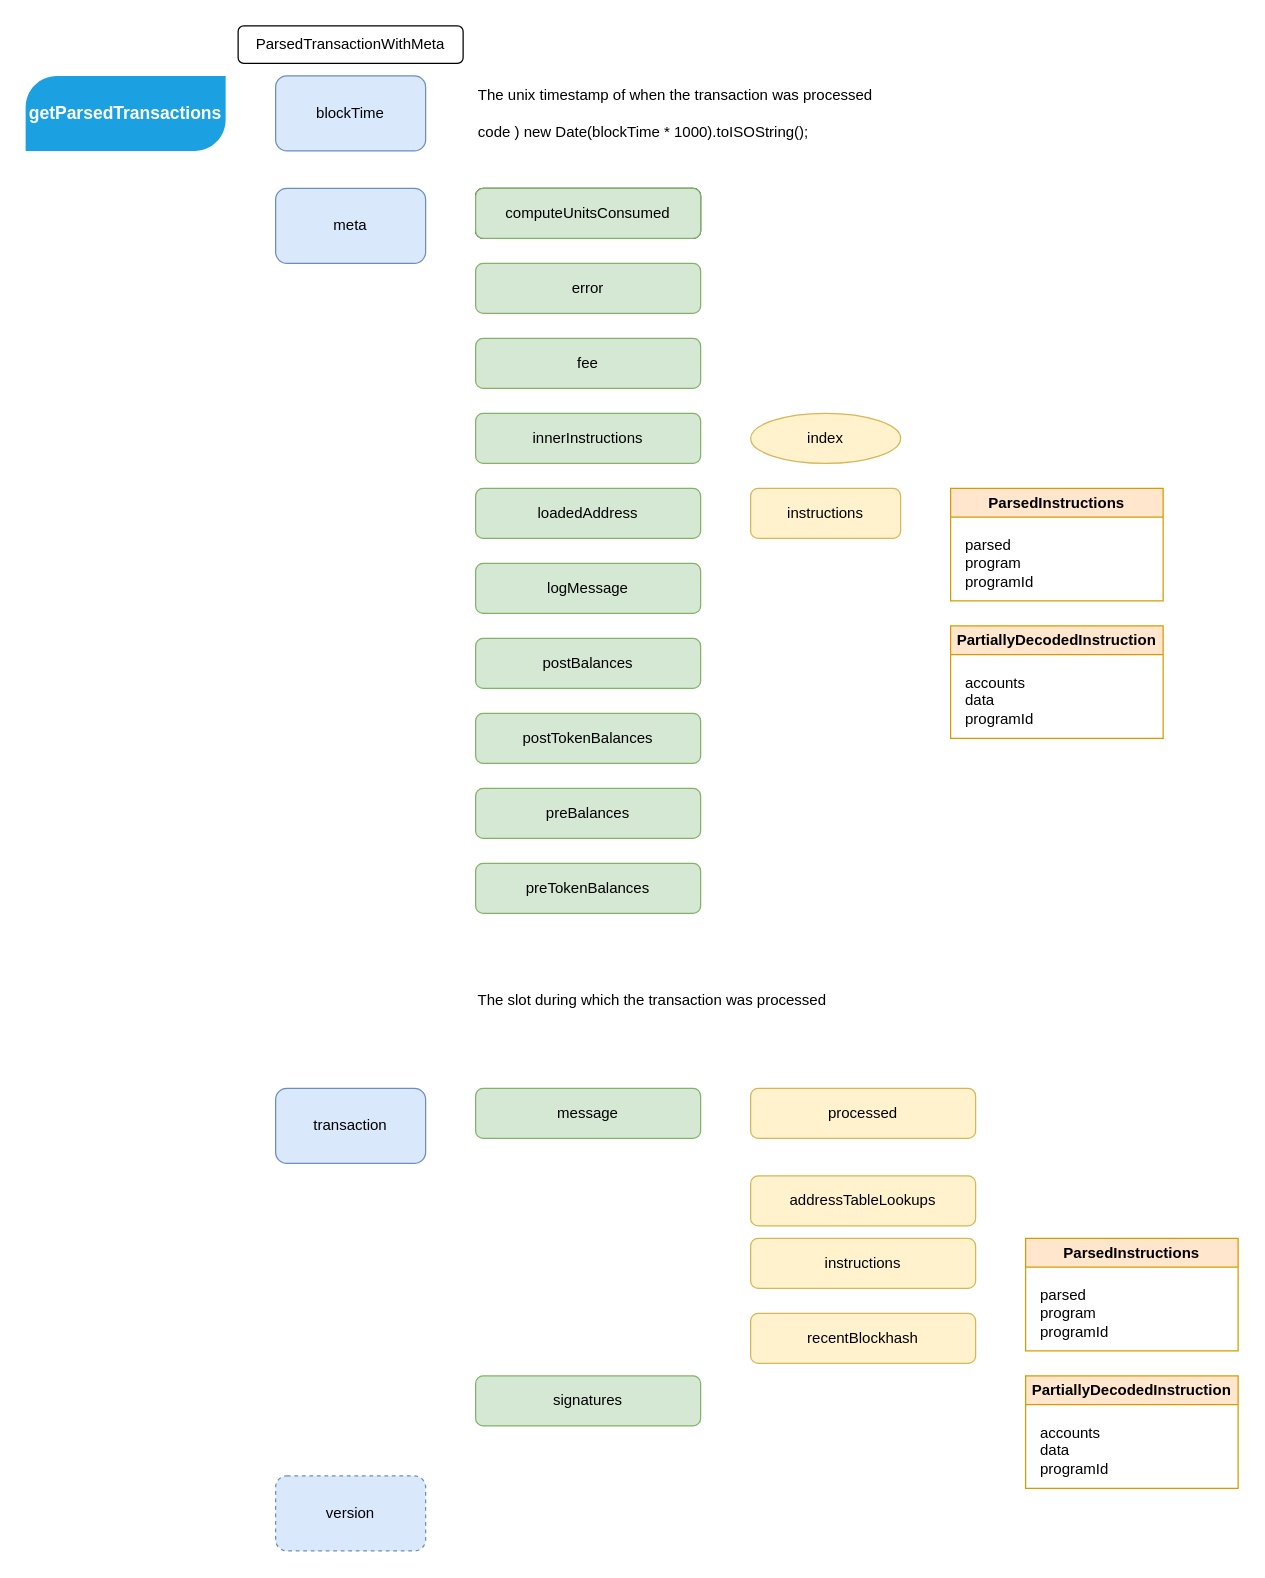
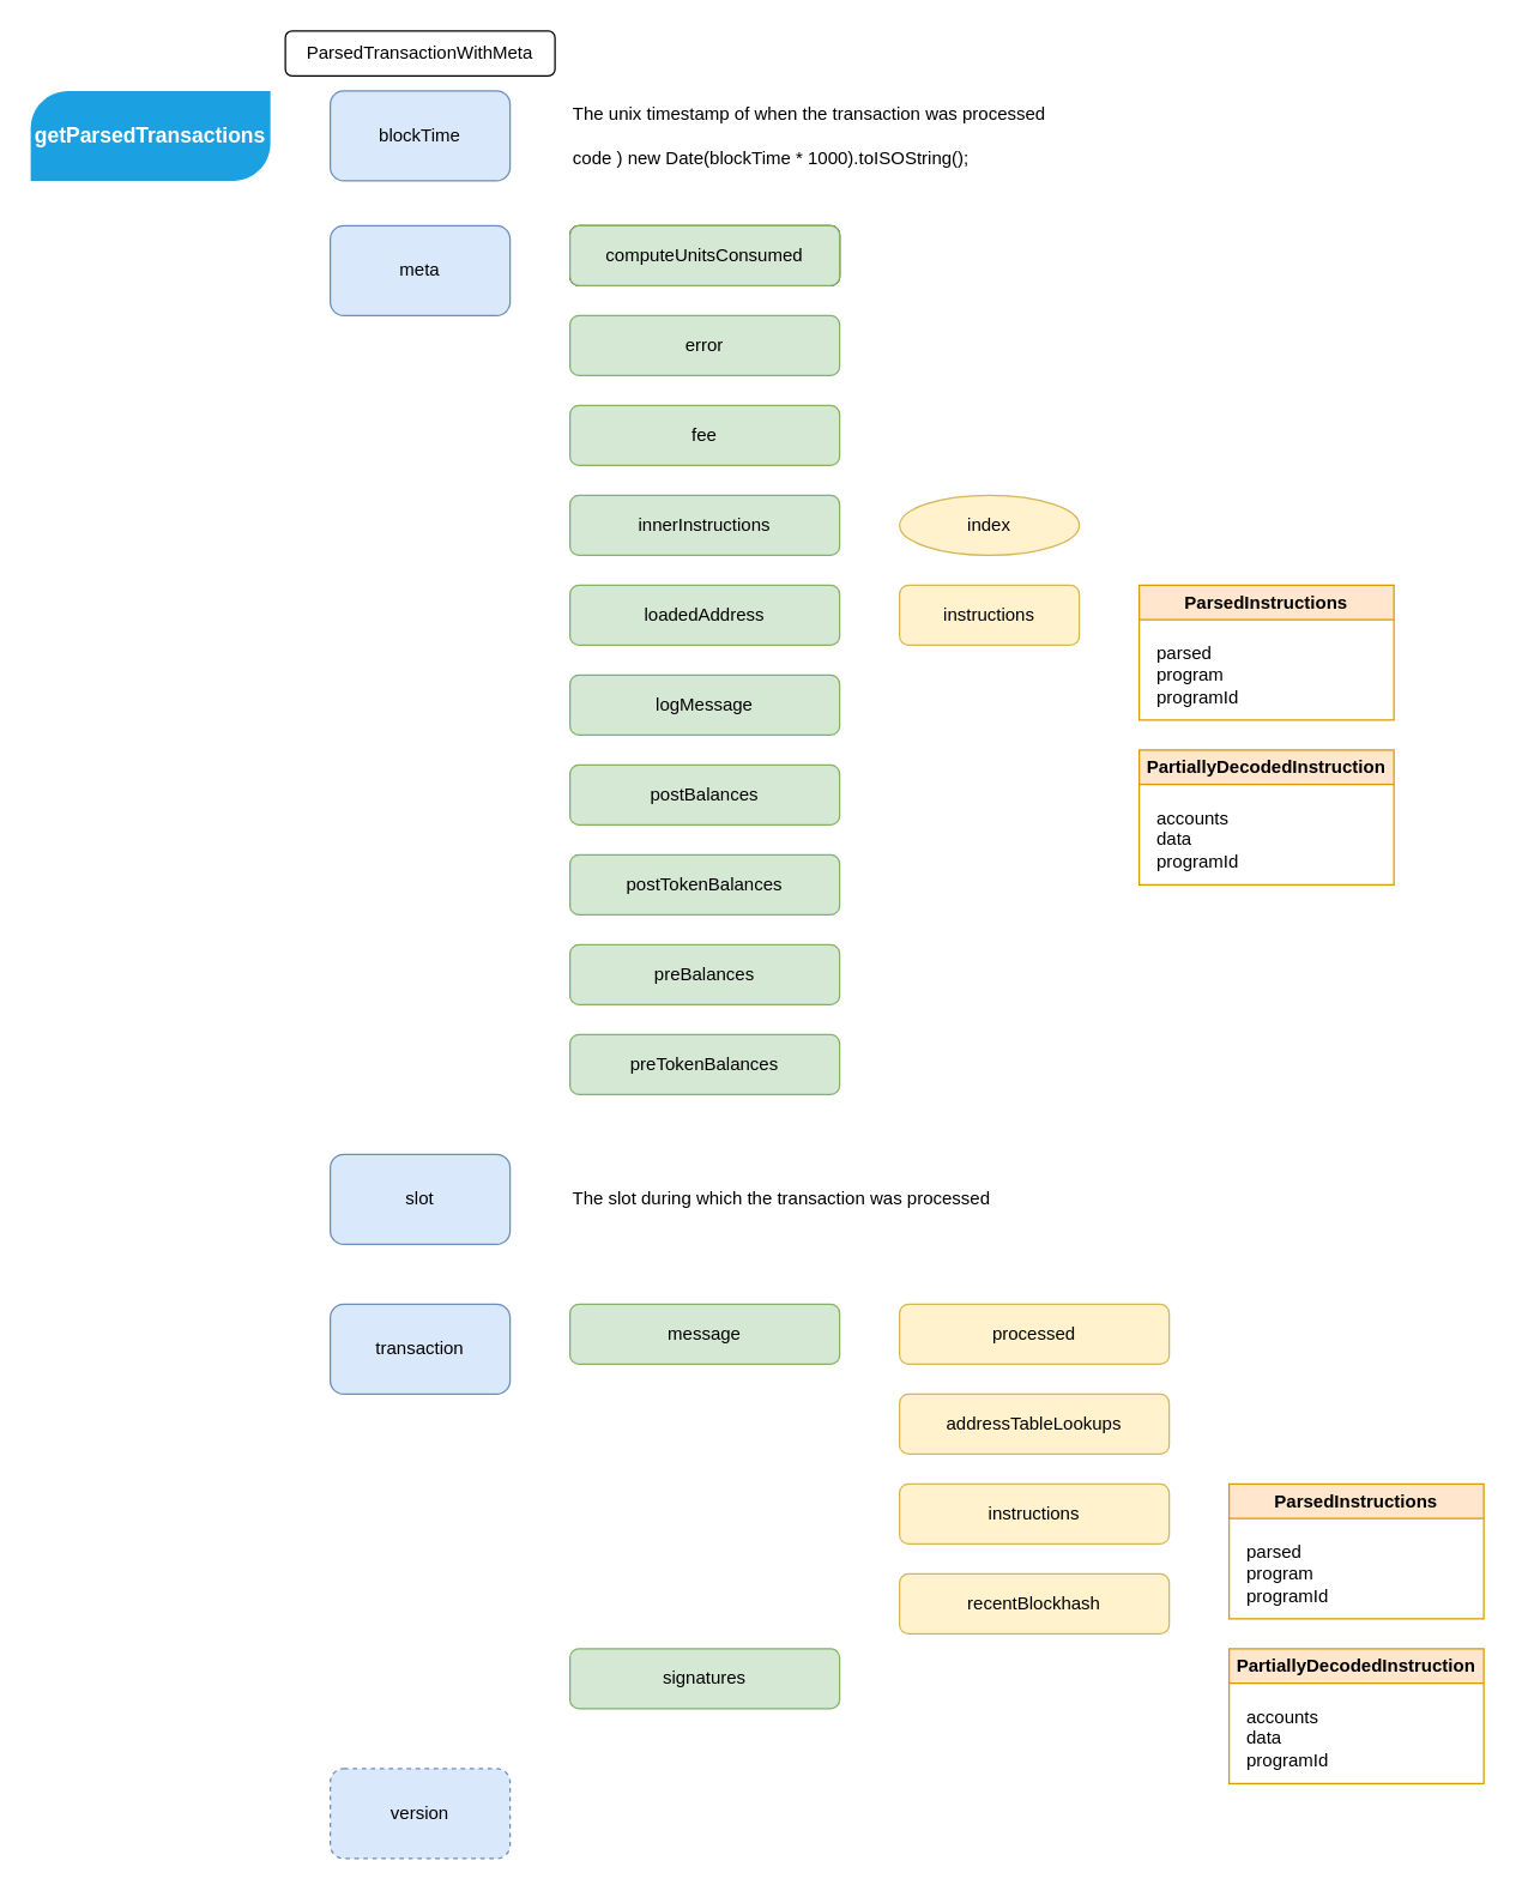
+ <mxCell id="5" value="slot" style="rounded=1;whiteSpace=wrap;html=1;fillColor=#dae8fc;strokeColor=#6c8ebf;" vertex="1" parent="1"><mxGeometry x="220" y="770" width="120" height="60" as="geometry" /></mxCell>
- <mxCell id="30" value="addressTableLookups" style="rounded=1;whiteSpace=wrap;html=1;fillColor=#fff2cc;strokeColor=#d6b656;" vertex="1" parent="1"><mxGeometry x="600" y="940" width="180" height="40" as="geometry" /></mxCell>
+ <mxCell id="30" value="addressTableLookups" style="rounded=1;whiteSpace=wrap;html=1;fillColor=#fff2cc;strokeColor=#d6b656;" vertex="1" parent="1"><mxGeometry x="600" y="930" width="180" height="40" as="geometry" /></mxCell>
